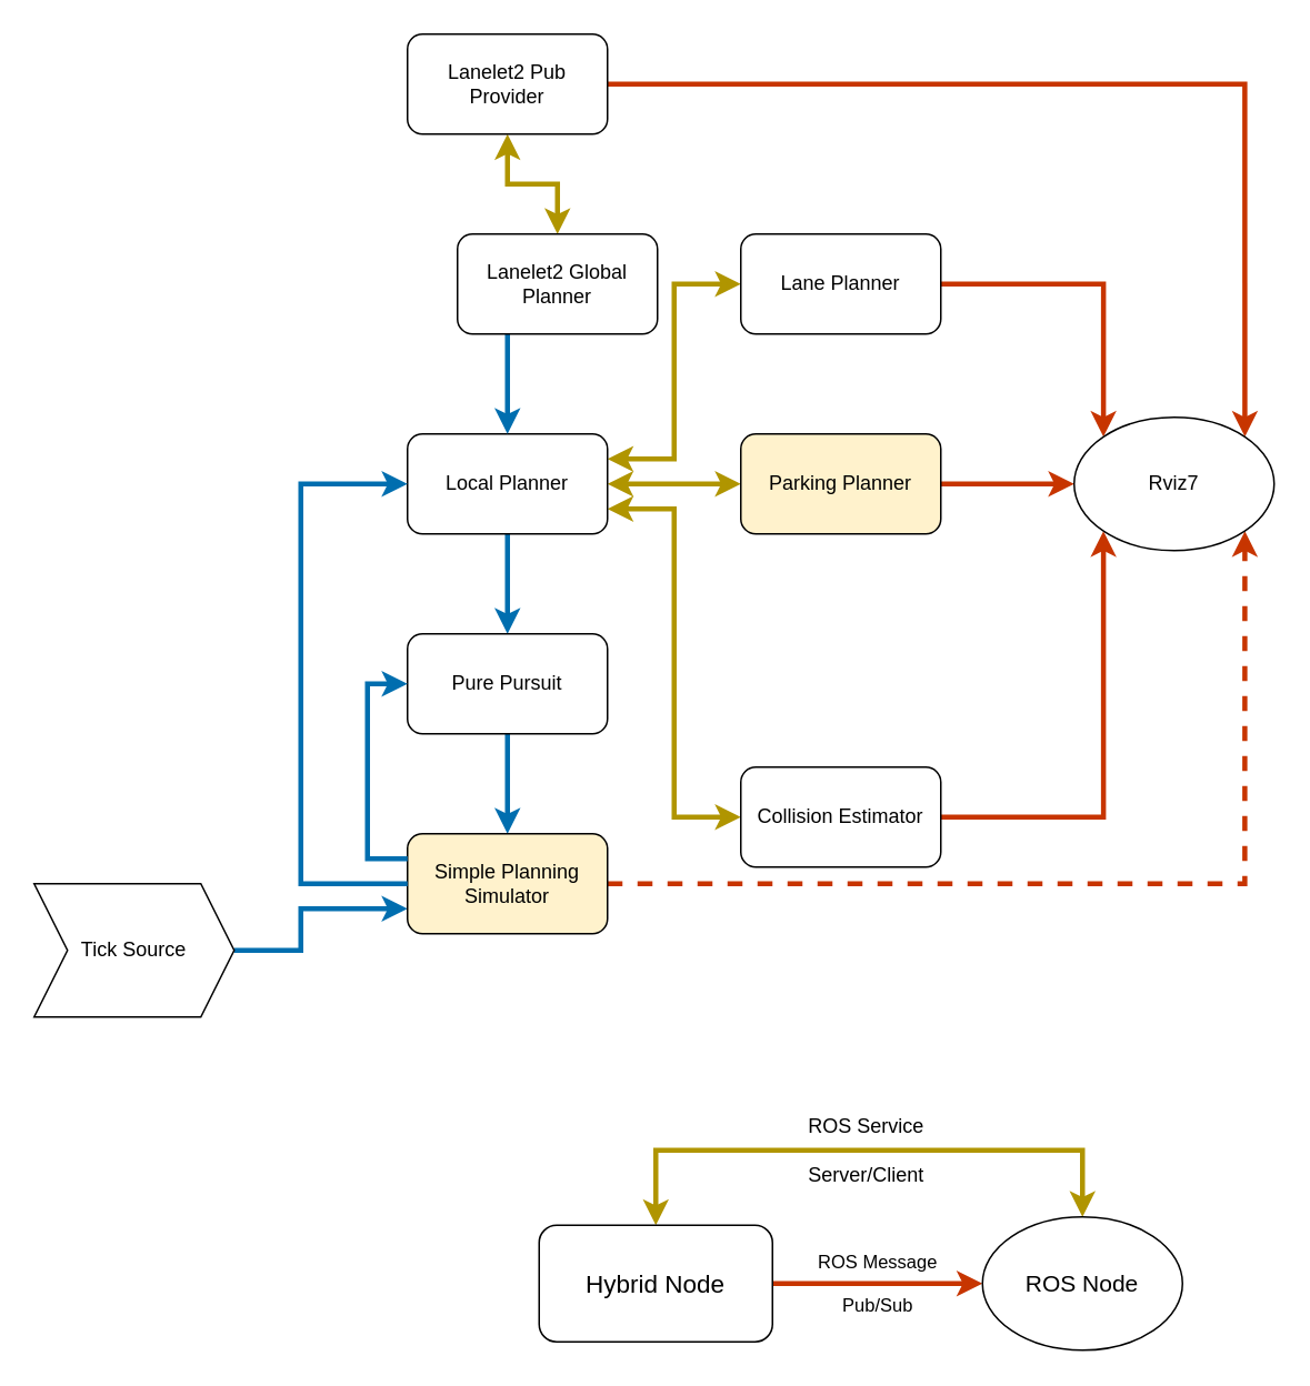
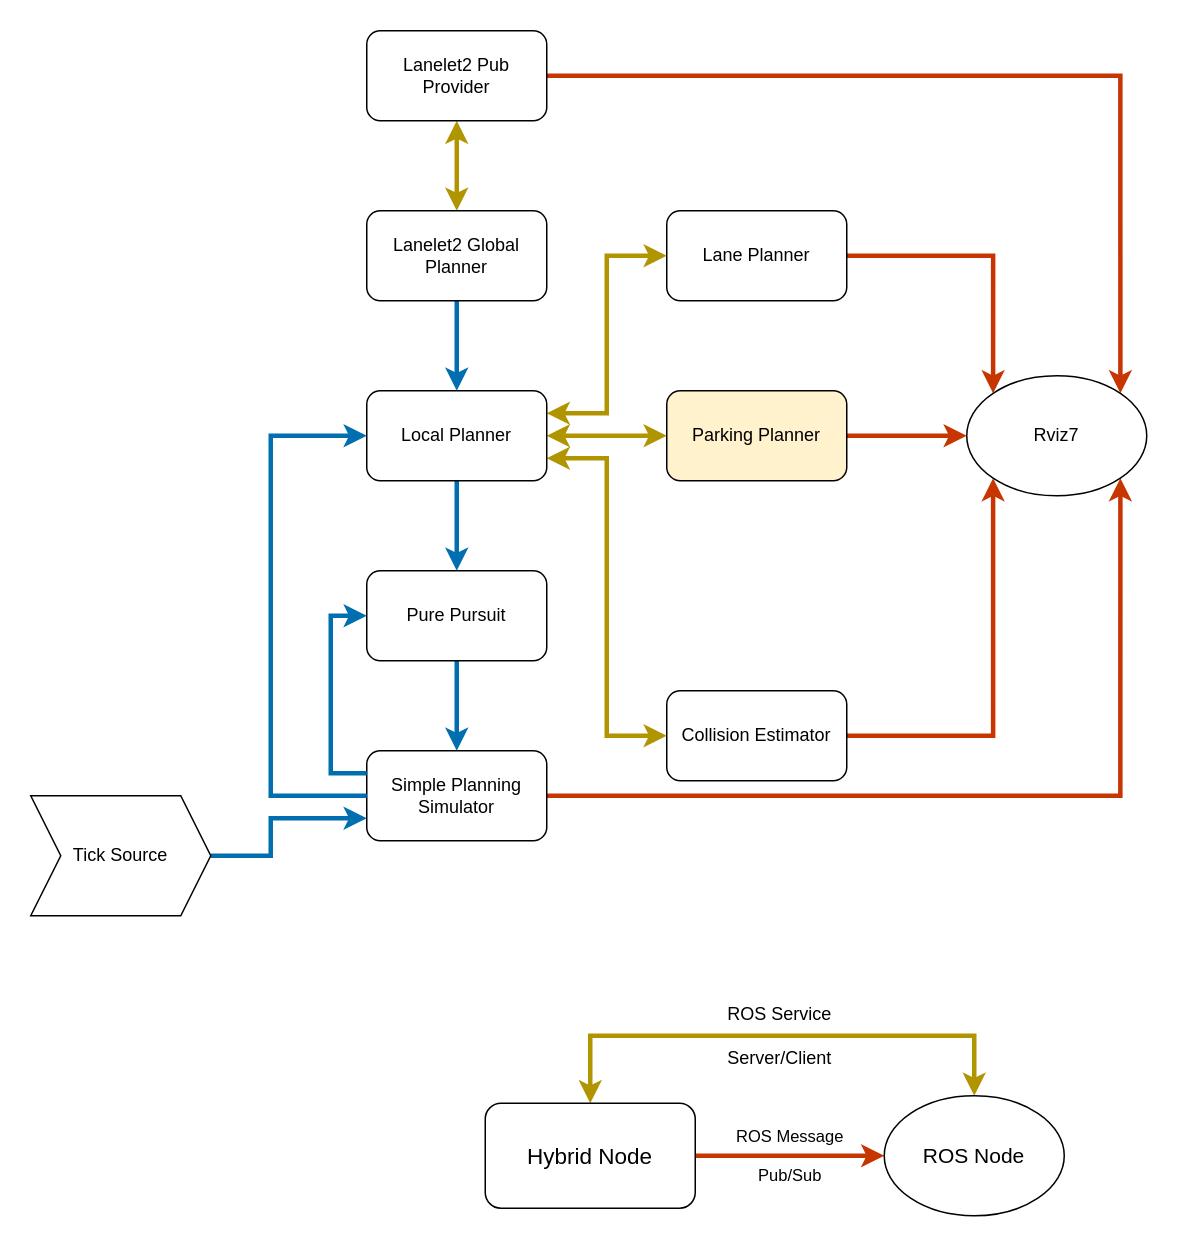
- <mxCell id="13" value="Lanelet2 Global Planner" style="rounded=1;whiteSpace=wrap;html=1;" parent="1" vertex="1"><mxGeometry x="274" y="140" width="120" height="60" as="geometry" /></mxCell>
+ <mxCell id="13" value="Lanelet2 Global Planner" style="rounded=1;whiteSpace=wrap;html=1;" parent="1" vertex="1"><mxGeometry x="244" y="140" width="120" height="60" as="geometry" /></mxCell>
- <mxCell id="23" value="Simple Planning Simulator" style="rounded=1;whiteSpace=wrap;html=1;fillColor=#fff2cc;" parent="1" vertex="1"><mxGeometry x="244" y="500" width="120" height="60" as="geometry" /></mxCell>
+ <mxCell id="23" value="Simple Planning Simulator" style="rounded=1;whiteSpace=wrap;html=1;" parent="1" vertex="1"><mxGeometry x="244" y="500" width="120" height="60" as="geometry" /></mxCell>
- <mxCell id="22" style="edgeStyle=orthogonalEdgeStyle;rounded=0;orthogonalLoop=1;jettySize=auto;html=1;entryX=1;entryY=1;entryDx=0;entryDy=0;startArrow=none;startFill=0;strokeWidth=3;fillColor=#fa6800;strokeColor=#C73500;dashed=1;" parent="1" source="23" target="24" edge="1"><mxGeometry relative="1" as="geometry" /></mxCell>
+ <mxCell id="22" style="edgeStyle=orthogonalEdgeStyle;rounded=0;orthogonalLoop=1;jettySize=auto;html=1;entryX=1;entryY=1;entryDx=0;entryDy=0;startArrow=none;startFill=0;strokeWidth=3;fillColor=#fa6800;strokeColor=#C73500;" parent="1" source="23" target="24" edge="1"><mxGeometry relative="1" as="geometry" /></mxCell>
